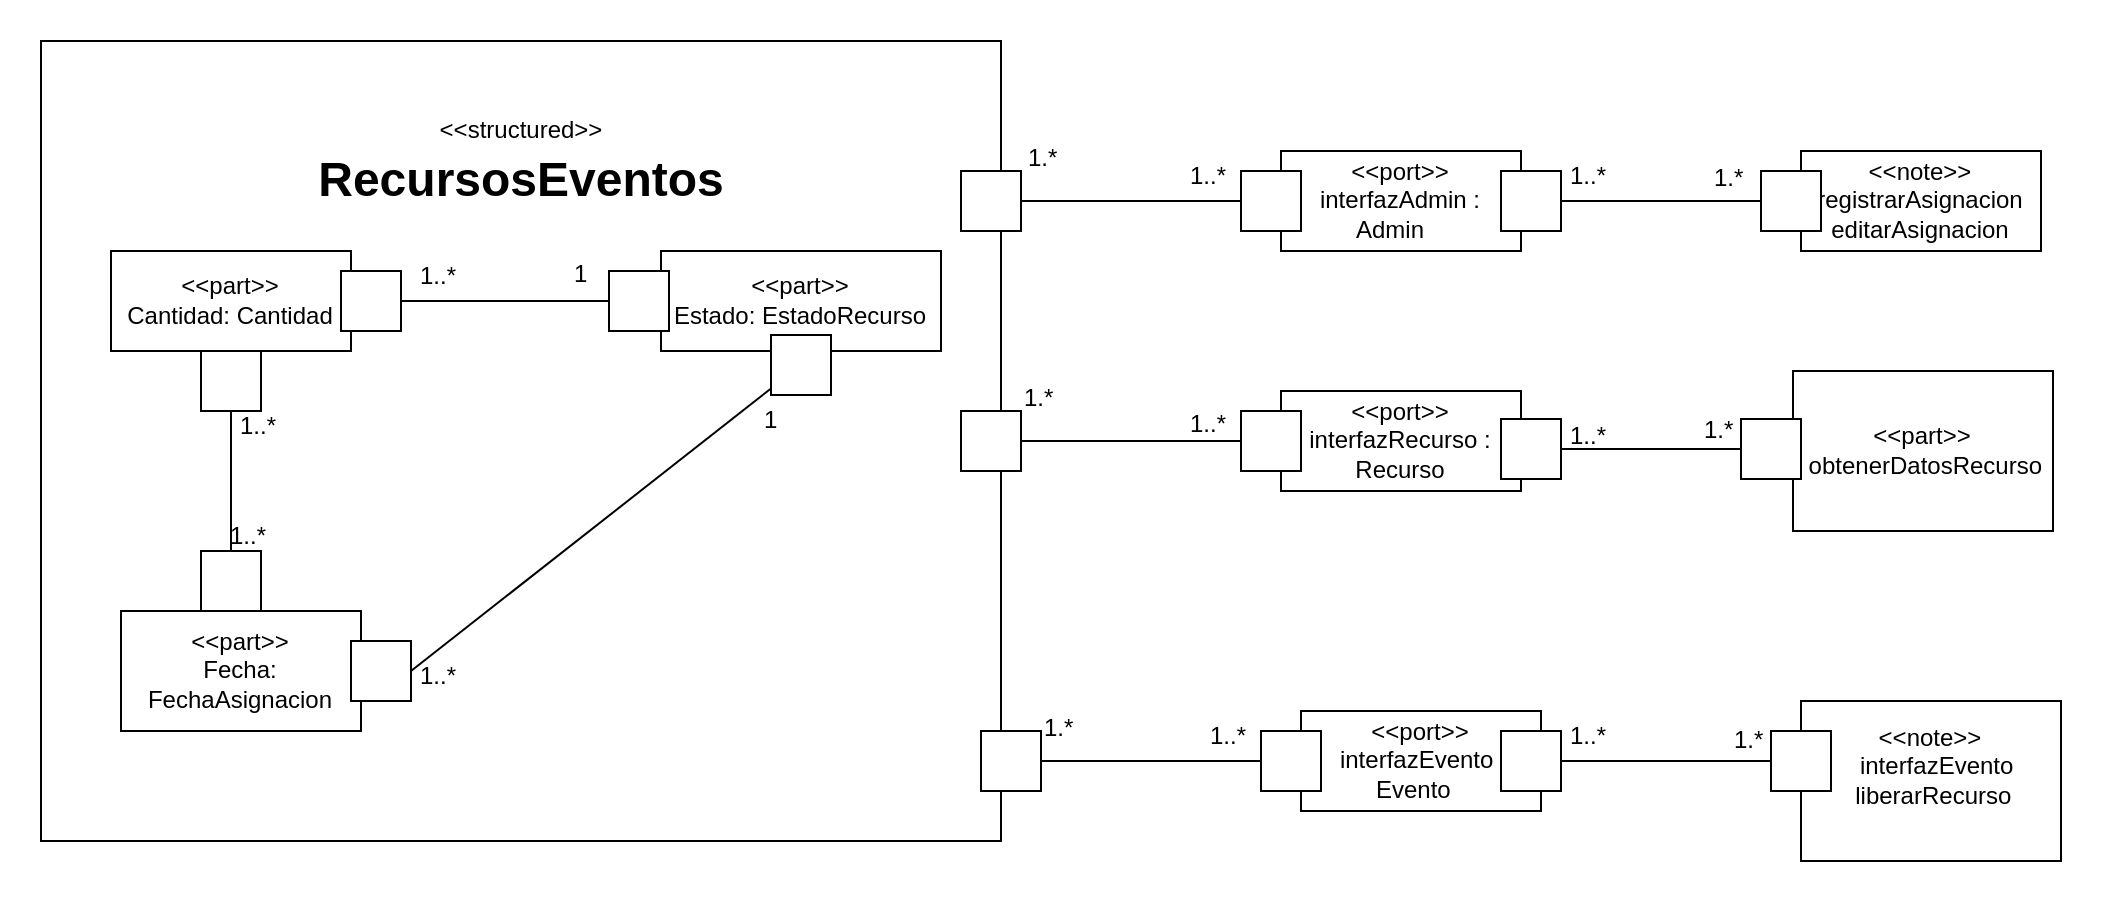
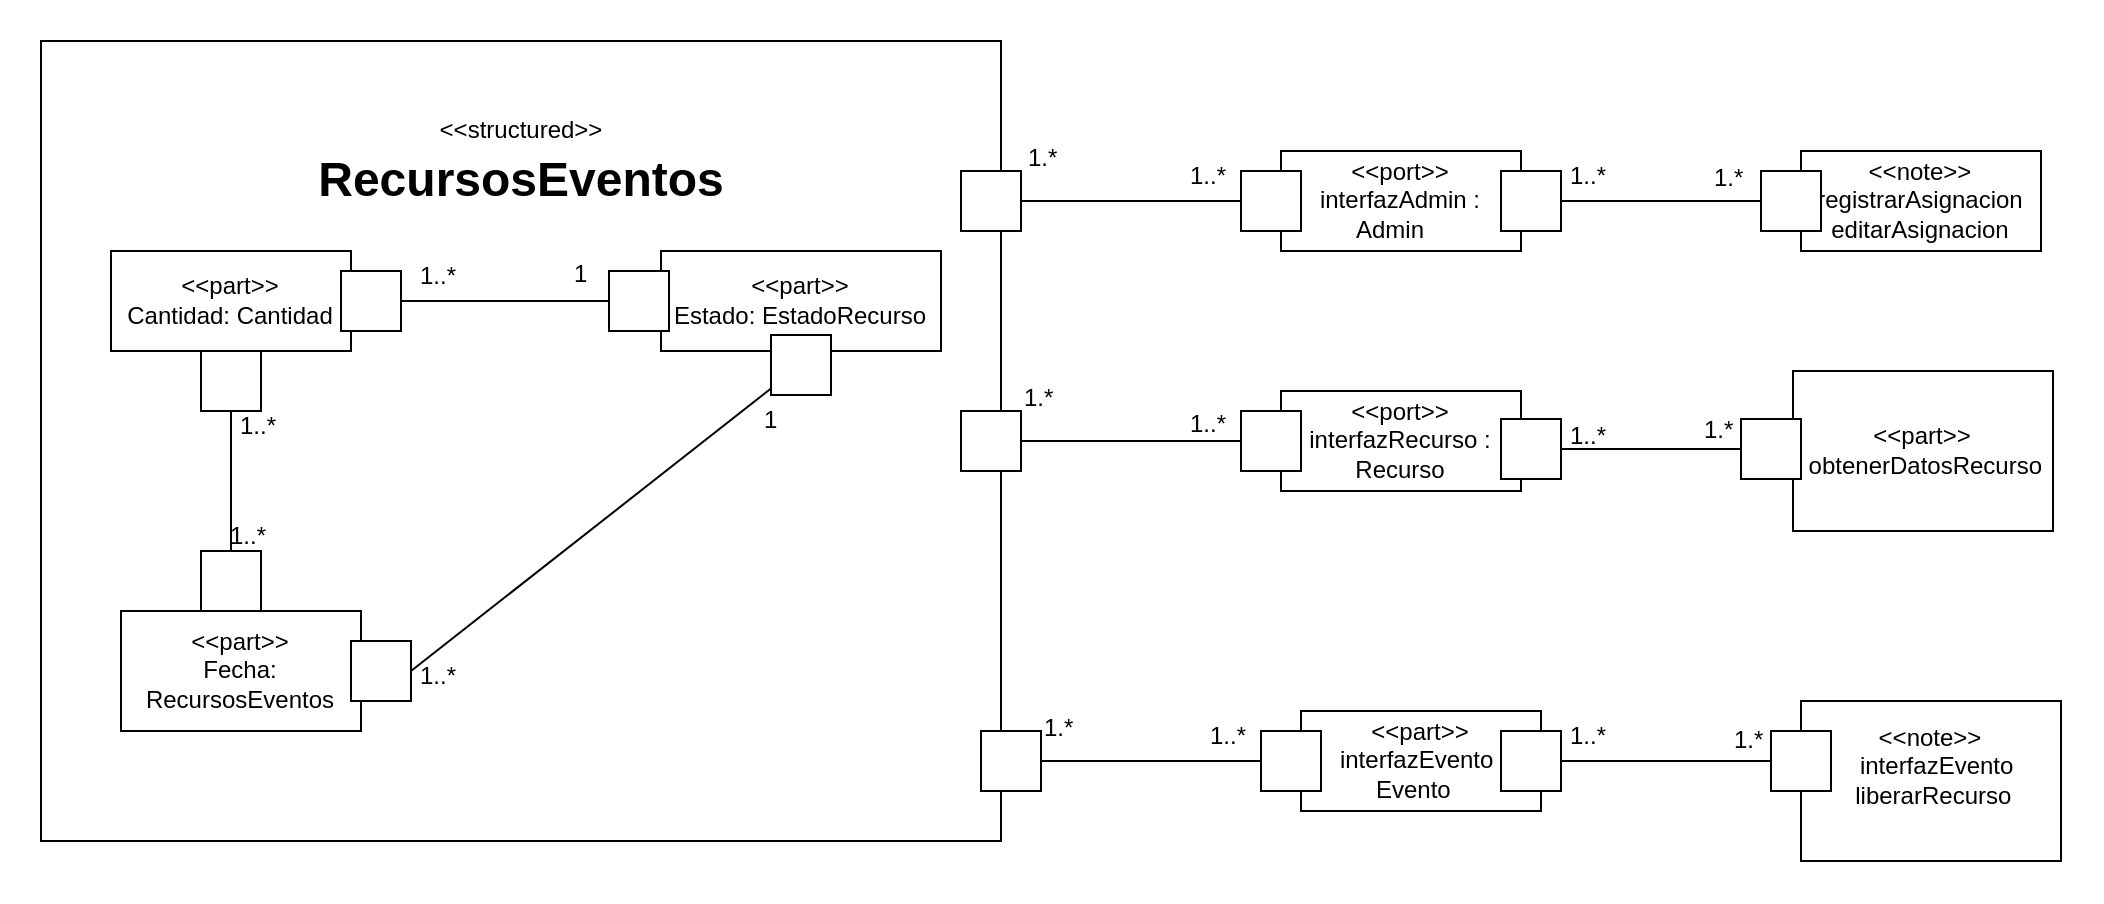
- <mxCell id="5" value="&amp;lt;&amp;lt;part&amp;gt;&amp;gt;&lt;br&gt;&lt;span style=&quot;background-color: transparent; color: light-dark(rgb(0, 0, 0), rgb(255, 255, 255));&quot;&gt;Fecha: FechaAsignacion&lt;br&gt;&lt;/span&gt;" style="html=1;whiteSpace=wrap;" vertex="1" parent="1"><mxGeometry x="60" y="305" width="120" height="60" as="geometry" /></mxCell>
+ <mxCell id="5" value="&amp;lt;&amp;lt;part&amp;gt;&amp;gt;&lt;br&gt;&lt;span style=&quot;background-color: transparent; color: light-dark(rgb(0, 0, 0), rgb(255, 255, 255));&quot;&gt;Fecha: RecursosEventos&lt;br&gt;&lt;/span&gt;" style="html=1;whiteSpace=wrap;" vertex="1" parent="1"><mxGeometry x="60" y="305" width="120" height="60" as="geometry" /></mxCell>
- <mxCell id="18" value="&lt;font style=&quot;vertical-align: inherit;&quot;&gt;&lt;font style=&quot;vertical-align: inherit;&quot;&gt;&amp;lt;&amp;lt;port&amp;gt;&amp;gt;&lt;/font&gt;&lt;/font&gt;&lt;div&gt;interfazEvento&amp;nbsp; Evento&amp;nbsp;&amp;nbsp;&lt;/div&gt;" style="html=1;whiteSpace=wrap;" vertex="1" parent="1"><mxGeometry x="650" y="355" width="120" height="50" as="geometry" /></mxCell>
+ <mxCell id="18" value="&lt;font style=&quot;vertical-align: inherit;&quot;&gt;&lt;font style=&quot;vertical-align: inherit;&quot;&gt;&amp;lt;&amp;lt;part&amp;gt;&amp;gt;&lt;/font&gt;&lt;/font&gt;&lt;div&gt;interfazEvento&amp;nbsp; Evento&amp;nbsp;&amp;nbsp;&lt;/div&gt;" style="html=1;whiteSpace=wrap;" vertex="1" parent="1"><mxGeometry x="650" y="355" width="120" height="50" as="geometry" /></mxCell>
